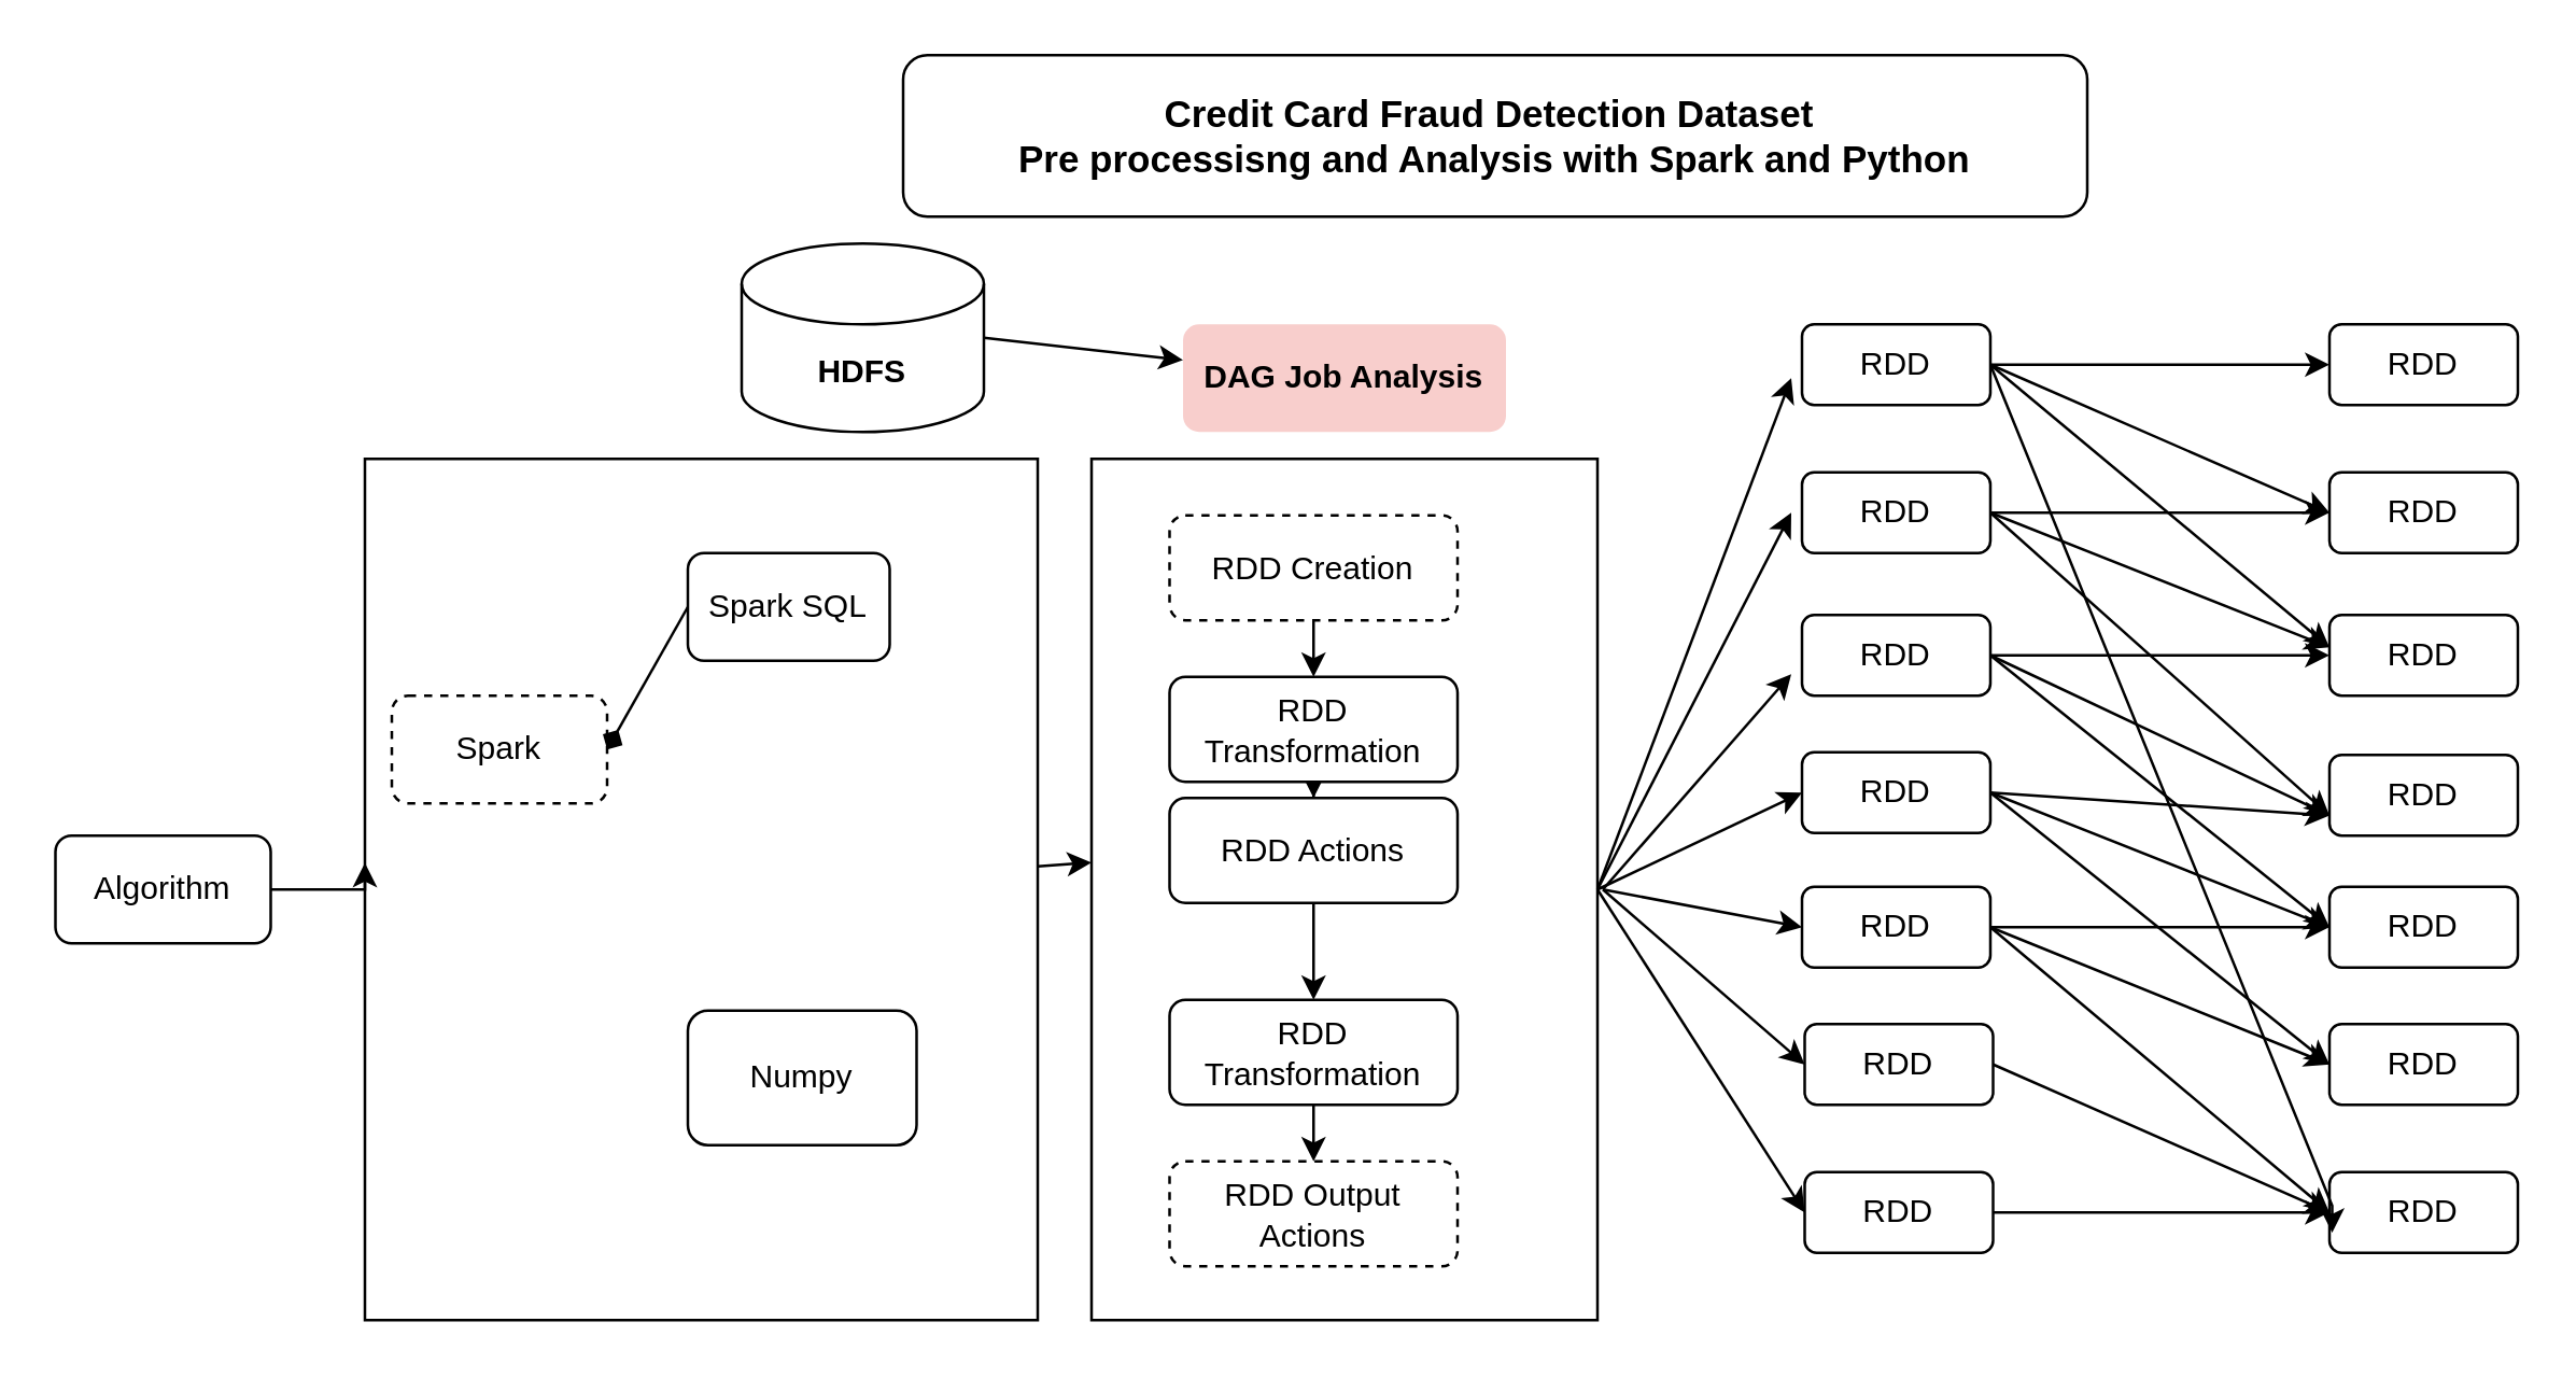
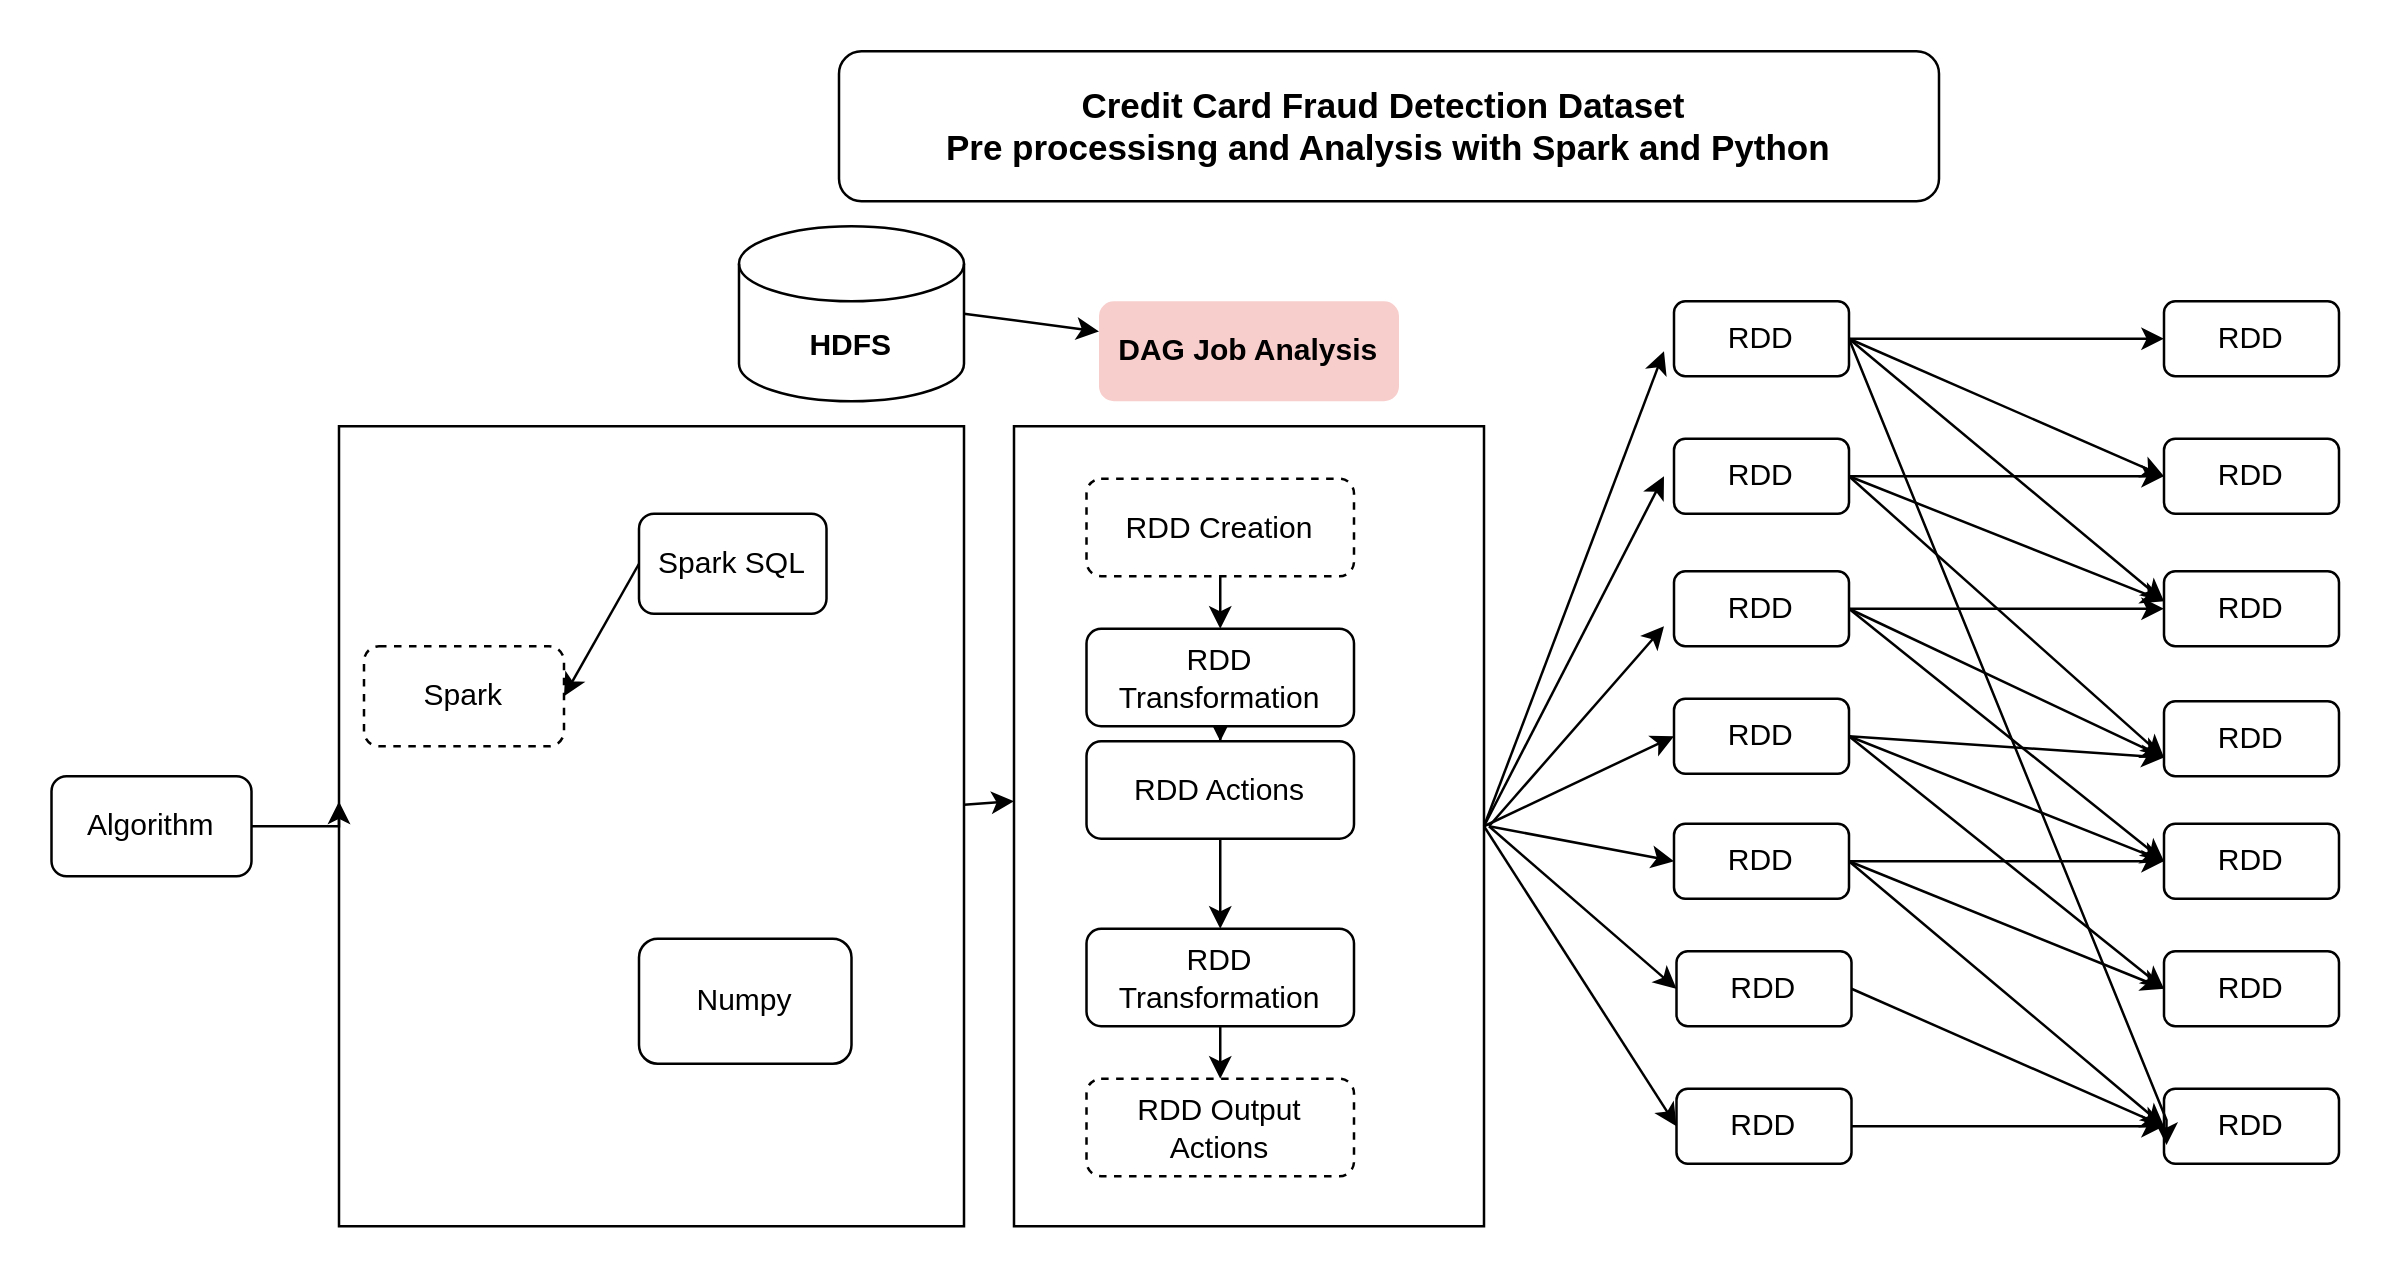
- <mxCell id="58" value="&lt;b&gt;HDFS&lt;/b&gt;" style="shape=cylinder3;whiteSpace=wrap;html=1;boundedLbl=1;backgroundOutline=1;size=15;" vertex="1" parent="1"><mxGeometry x="275" y="90" width="90" height="70" as="geometry" /></mxCell>
+ <mxCell id="58" value="&lt;b&gt;HDFS&lt;/b&gt;" style="shape=cylinder3;whiteSpace=wrap;html=1;boundedLbl=1;backgroundOutline=1;size=15;" vertex="1" parent="1"><mxGeometry x="295" y="90" width="90" height="70" as="geometry" /></mxCell>
- <mxCell id="48" value="" style="endArrow=diamond;html=1;rounded=0;entryX=1;entryY=0.5;entryDx=0;entryDy=0;exitX=0;exitY=0.5;exitDx=0;exitDy=0;" edge="1" parent="1" source="4" target="6"><mxGeometry width="50" height="50" relative="1" as="geometry"><mxPoint x="335" y="370" as="sourcePoint" /><mxPoint x="385" y="320" as="targetPoint" /></mxGeometry></mxCell>
+ <mxCell id="48" value="" style="endArrow=classic;html=1;rounded=0;entryX=1;entryY=0.5;entryDx=0;entryDy=0;exitX=0;exitY=0.5;exitDx=0;exitDy=0;" edge="1" parent="1" source="4" target="6"><mxGeometry width="50" height="50" relative="1" as="geometry"><mxPoint x="335" y="370" as="sourcePoint" /><mxPoint x="385" y="320" as="targetPoint" /></mxGeometry></mxCell>
